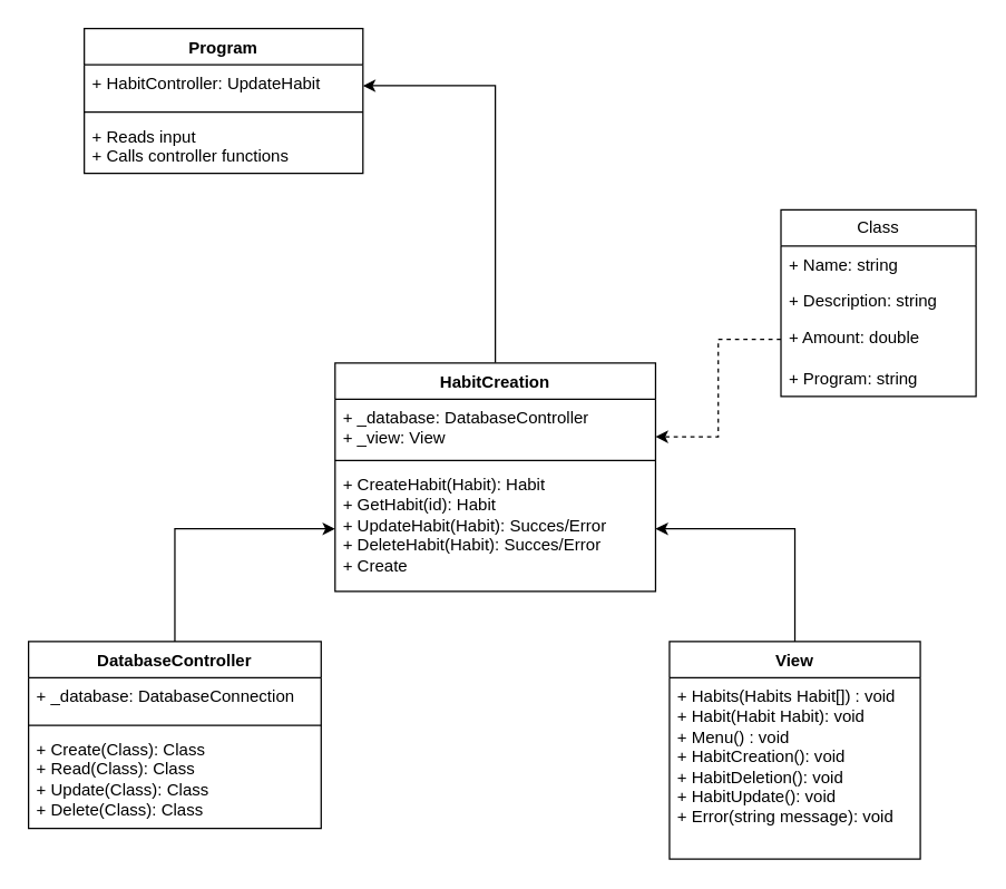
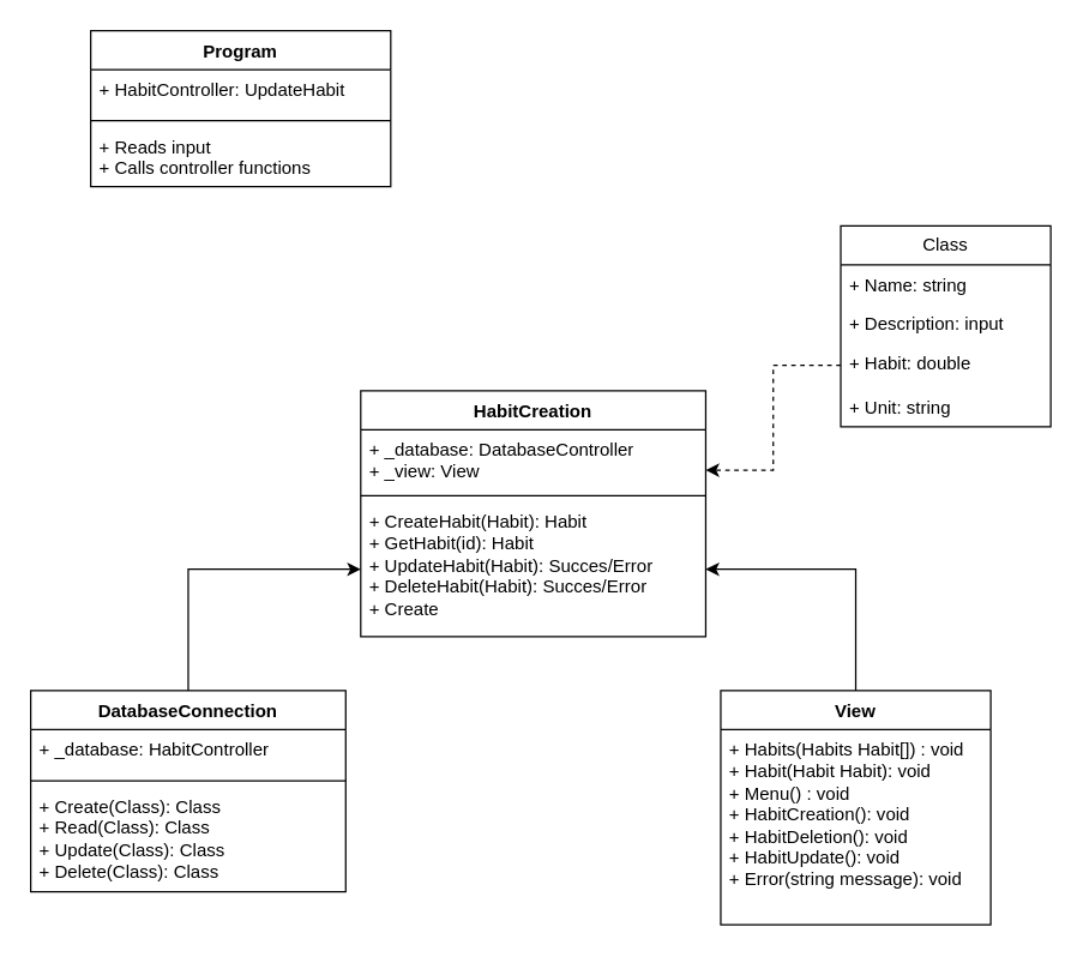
- <mxCell id="10" style="edgeStyle=orthogonalEdgeStyle;rounded=0;orthogonalLoop=1;jettySize=auto;html=1;entryX=1;entryY=0.5;entryDx=0;entryDy=0;" edge="1" parent="1" source="11" target="22"><mxGeometry relative="1" as="geometry" /></mxCell>
- <mxCell id="17" value="+ Description: string" style="text;strokeColor=none;fillColor=none;align=left;verticalAlign=top;spacingLeft=4;spacingRight=4;overflow=hidden;rotatable=0;points=[[0,0.5],[1,0.5]];portConstraint=eastwest;whiteSpace=wrap;html=1;" vertex="1" parent="15"><mxGeometry y="52" width="140" height="26" as="geometry" /></mxCell>
+ <mxCell id="17" value="+ Description: input" style="text;strokeColor=none;fillColor=none;align=left;verticalAlign=top;spacingLeft=4;spacingRight=4;overflow=hidden;rotatable=0;points=[[0,0.5],[1,0.5]];portConstraint=eastwest;whiteSpace=wrap;html=1;" vertex="1" parent="15"><mxGeometry y="52" width="140" height="26" as="geometry" /></mxCell>
- <mxCell id="18" value="+ Amount: double" style="text;strokeColor=none;fillColor=none;align=left;verticalAlign=top;spacingLeft=4;spacingRight=4;overflow=hidden;rotatable=0;points=[[0,0.5],[1,0.5]];portConstraint=eastwest;whiteSpace=wrap;html=1;" vertex="1" parent="15"><mxGeometry y="78" width="140" height="30" as="geometry" /></mxCell>
+ <mxCell id="18" value="+ Habit: double" style="text;strokeColor=none;fillColor=none;align=left;verticalAlign=top;spacingLeft=4;spacingRight=4;overflow=hidden;rotatable=0;points=[[0,0.5],[1,0.5]];portConstraint=eastwest;whiteSpace=wrap;html=1;" vertex="1" parent="15"><mxGeometry y="78" width="140" height="30" as="geometry" /></mxCell>
- <mxCell id="19" value="+ Program: string" style="text;strokeColor=none;fillColor=none;align=left;verticalAlign=top;spacingLeft=4;spacingRight=4;overflow=hidden;rotatable=0;points=[[0,0.5],[1,0.5]];portConstraint=eastwest;whiteSpace=wrap;html=1;" vertex="1" parent="15"><mxGeometry y="108" width="140" height="26" as="geometry" /></mxCell>
+ <mxCell id="19" value="+ Unit: string" style="text;strokeColor=none;fillColor=none;align=left;verticalAlign=top;spacingLeft=4;spacingRight=4;overflow=hidden;rotatable=0;points=[[0,0.5],[1,0.5]];portConstraint=eastwest;whiteSpace=wrap;html=1;" vertex="1" parent="15"><mxGeometry y="108" width="140" height="26" as="geometry" /></mxCell>
- <mxCell id="3" value="DatabaseController" style="swimlane;fontStyle=1;align=center;verticalAlign=top;childLayout=stackLayout;horizontal=1;startSize=26;horizontalStack=0;resizeParent=1;resizeParentMax=0;resizeLast=0;collapsible=1;marginBottom=0;whiteSpace=wrap;html=1;" vertex="1" parent="1"><mxGeometry x="20" y="460" width="210" height="134" as="geometry" /></mxCell>
+ <mxCell id="3" value="DatabaseConnection" style="swimlane;fontStyle=1;align=center;verticalAlign=top;childLayout=stackLayout;horizontal=1;startSize=26;horizontalStack=0;resizeParent=1;resizeParentMax=0;resizeLast=0;collapsible=1;marginBottom=0;whiteSpace=wrap;html=1;" vertex="1" parent="1"><mxGeometry x="20" y="460" width="210" height="134" as="geometry" /></mxCell>
- <mxCell id="4" value="+ _database: DatabaseConnection" style="text;strokeColor=none;fillColor=none;align=left;verticalAlign=top;spacingLeft=4;spacingRight=4;overflow=hidden;rotatable=0;points=[[0,0.5],[1,0.5]];portConstraint=eastwest;whiteSpace=wrap;html=1;" vertex="1" parent="3"><mxGeometry y="26" width="210" height="30" as="geometry" /></mxCell>
+ <mxCell id="4" value="+ _database: HabitController" style="text;strokeColor=none;fillColor=none;align=left;verticalAlign=top;spacingLeft=4;spacingRight=4;overflow=hidden;rotatable=0;points=[[0,0.5],[1,0.5]];portConstraint=eastwest;whiteSpace=wrap;html=1;" vertex="1" parent="3"><mxGeometry y="26" width="210" height="30" as="geometry" /></mxCell>
